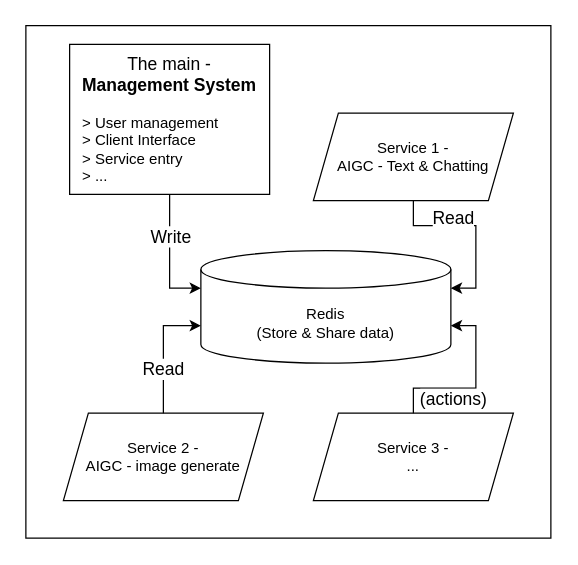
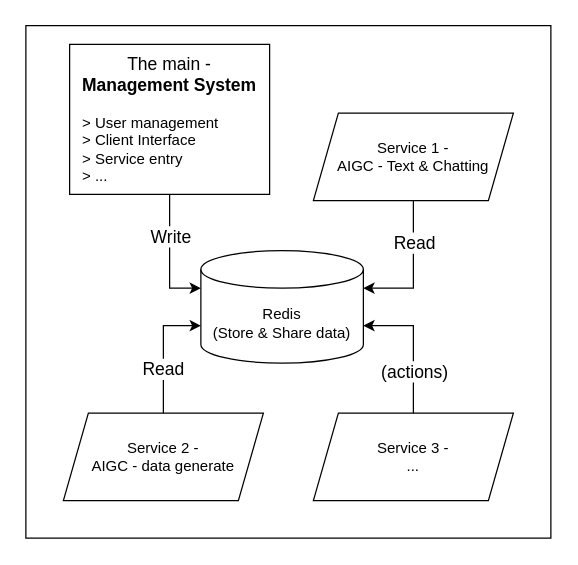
- <mxCell id="4" value="Redis&lt;br&gt;(Store &amp;amp; Share data)" style="shape=cylinder3;whiteSpace=wrap;html=1;boundedLbl=1;backgroundOutline=1;size=15;" vertex="1" parent="1"><mxGeometry x="160" y="200" width="200" height="90" as="geometry" /></mxCell>
+ <mxCell id="4" value="Redis&lt;br&gt;(Store &amp;amp; Share data)" style="shape=cylinder3;whiteSpace=wrap;html=1;boundedLbl=1;backgroundOutline=1;size=15;" vertex="1" parent="1"><mxGeometry x="160" y="200" width="130" height="90" as="geometry" /></mxCell>
- <mxCell id="6" value="Service 2 -&lt;br style=&quot;border-color: var(--border-color);&quot;&gt;AIGC - image generate" style="shape=parallelogram;perimeter=parallelogramPerimeter;whiteSpace=wrap;html=1;fixedSize=1;" vertex="1" parent="1"><mxGeometry x="50" y="330" width="160" height="70" as="geometry" /></mxCell>
+ <mxCell id="6" value="Service 2 -&lt;br style=&quot;border-color: var(--border-color);&quot;&gt;AIGC - data generate" style="shape=parallelogram;perimeter=parallelogramPerimeter;whiteSpace=wrap;html=1;fixedSize=1;" vertex="1" parent="1"><mxGeometry x="50" y="330" width="160" height="70" as="geometry" /></mxCell>
